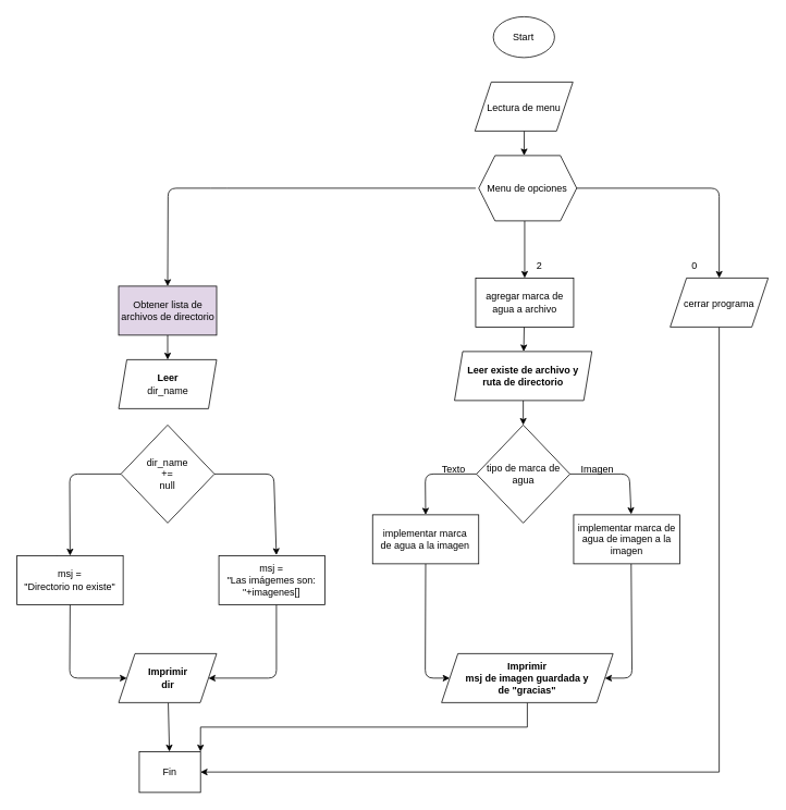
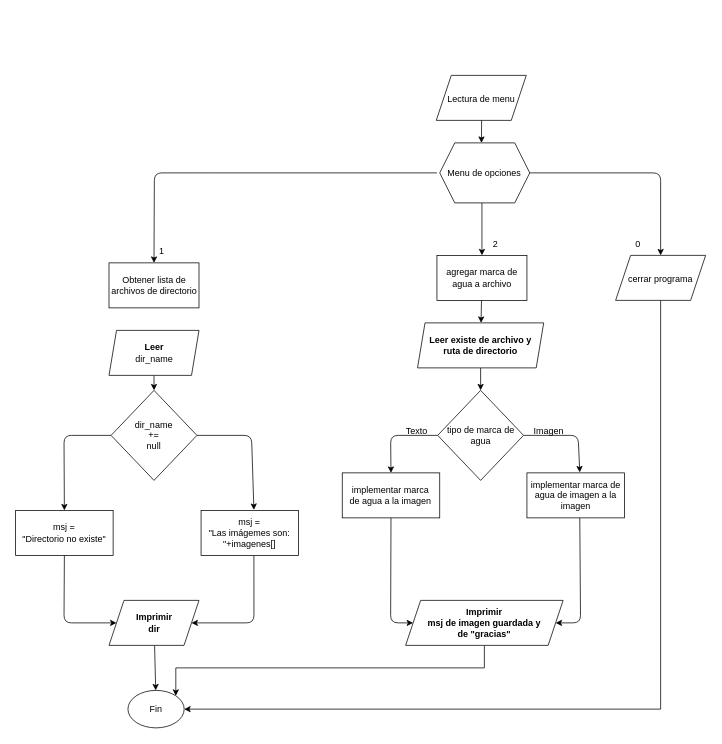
- <mxCell id="3" value="Start" style="ellipse;whiteSpace=wrap;html=1;" parent="1" vertex="1"><mxGeometry x="603.36" y="20" width="75" height="50" as="geometry" /></mxCell>
+ <mxCell id="30" value="1" style="text;html=1;strokeColor=none;fillColor=none;align=center;verticalAlign=middle;whiteSpace=wrap;rounded=0;" parent="1" vertex="1"><mxGeometry x="184.75" y="320" width="60" height="30" as="geometry" /></mxCell>
- <mxCell id="17" value="Obtener lista de archivos de directorio" style="whiteSpace=wrap;html=1;fillColor=#e1d5e7;" parent="1" vertex="1"><mxGeometry x="144.5" y="350" width="120" height="60" as="geometry" /></mxCell>
+ <mxCell id="17" value="Obtener lista de archivos de directorio" style="whiteSpace=wrap;html=1;" parent="1" vertex="1"><mxGeometry x="144.5" y="350" width="120" height="60" as="geometry" /></mxCell>
- <mxCell id="16" value="" style="edgeStyle=none;html=1;fontSize=18;entryX=0.5;entryY=0;entryDx=0;entryDy=0;" parent="1" source="17" target="5" edge="1"><mxGeometry relative="1" as="geometry"><mxPoint x="207.5" y="430" as="targetPoint" /></mxGeometry></mxCell>
+ <mxCell id="4" value="" style="edgeStyle=none;html=1;" parent="1" source="5" target="8" edge="1"><mxGeometry relative="1" as="geometry" /></mxCell>
- <mxCell id="12" value="Fin" style="whiteSpace=wrap;html=1;rounded=0;" parent="1" vertex="1"><mxGeometry x="169.75" y="920" width="75" height="50" as="geometry" /></mxCell>
+ <mxCell id="12" value="Fin" style="ellipse;whiteSpace=wrap;html=1;" parent="1" vertex="1"><mxGeometry x="169.75" y="920" width="75" height="50" as="geometry" /></mxCell>
